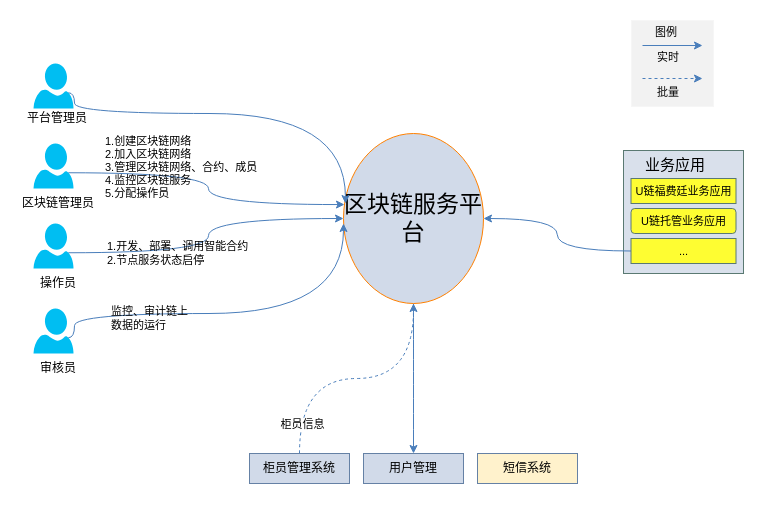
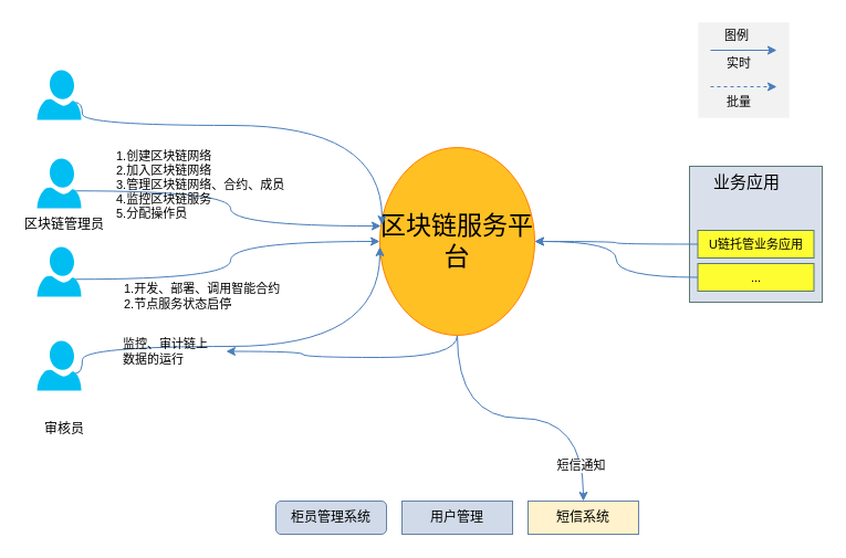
- <mxCell id="8" value="平台管理员" style="text;html=1;resizable=0;points=[];autosize=1;align=left;verticalAlign=top;spacingTop=-4;fontSize=12;" vertex="1" parent="1"><mxGeometry x="25" y="108" width="80" height="20" as="geometry" /></mxCell>
- <mxCell id="28" value="U链福费廷业务应用" style="rounded=0;whiteSpace=wrap;html=1;fontSize=11;fillColor=#FEFD32;strokeColor=#5A7972;" vertex="1" parent="1"><mxGeometry x="630.5" y="178" width="105" height="25" as="geometry" /></mxCell>
- <mxCell id="5" value="区块链服务平台" style="ellipse;whiteSpace=wrap;html=1;fontSize=23;fillColor=#d1dae9;strokeColor=#FF8000;shadow=0;labelBorderColor=none;" vertex="1" parent="1"><mxGeometry x="343" y="133" width="140" height="170" as="geometry" /></mxCell>
+ <mxCell id="5" value="区块链服务平台" style="ellipse;whiteSpace=wrap;html=1;fontSize=23;fillColor=#FFC024;strokeColor=#FF8000;shadow=0;labelBorderColor=none;" vertex="1" parent="1"><mxGeometry x="343" y="133" width="140" height="170" as="geometry" /></mxCell>
+ <mxCell id="29" style="edgeStyle=orthogonalEdgeStyle;curved=1;rounded=0;orthogonalLoop=1;jettySize=auto;html=1;exitX=0;exitY=0.5;exitDx=0;exitDy=0;entryX=1;entryY=0.5;entryDx=0;entryDy=0;fontSize=11;strokeColor=#4A7EBB;" edge="1" parent="1" source="30" target="5"><mxGeometry relative="1" as="geometry" /></mxCell>
- <mxCell id="30" value="U链托管业务应用" style="whiteSpace=wrap;html=1;fontSize=11;fillColor=#FEFD32;strokeColor=#5A7972;rounded=1;" vertex="1" parent="1"><mxGeometry x="630.5" y="208" width="105" height="25" as="geometry" /></mxCell>
+ <mxCell id="30" value="U链托管业务应用" style="rounded=0;whiteSpace=wrap;html=1;fontSize=11;fillColor=#FEFD32;strokeColor=#5A7972;" vertex="1" parent="1"><mxGeometry x="630.5" y="208" width="105" height="25" as="geometry" /></mxCell>
- <mxCell id="19" value="1.开发、部署、调用智能合约&lt;br&gt;2.节点服务状态启停" style="rounded=0;whiteSpace=wrap;html=1;fillColor=none;fontSize=11;align=left;strokeColor=none;" vertex="1" parent="1"><mxGeometry x="105" y="233" width="150" height="40" as="geometry" /></mxCell>
+ <mxCell id="19" value="1.开发、部署、调用智能合约&lt;br&gt;2.节点服务状态启停" style="rounded=0;whiteSpace=wrap;html=1;fillColor=none;fontSize=11;align=left;strokeColor=none;" vertex="1" parent="1"><mxGeometry x="110" y="248" width="150" height="40" as="geometry" /></mxCell>
- <mxCell id="12" value="操作员" style="text;html=1;resizable=0;points=[];autosize=1;align=left;verticalAlign=top;spacingTop=-4;fontSize=12;" vertex="1" parent="1"><mxGeometry x="38" y="273" width="50" height="20" as="geometry" /></mxCell>
- <mxCell id="17" value="审核员" style="text;html=1;resizable=0;points=[];autosize=1;align=left;verticalAlign=top;spacingTop=-4;fontSize=12;" vertex="1" parent="1"><mxGeometry x="38" y="358" width="50" height="20" as="geometry" /></mxCell>
+ <mxCell id="17" value="审核员" style="text;html=1;resizable=0;points=[];autosize=1;align=left;verticalAlign=top;spacingTop=-4;fontSize=12;" vertex="1" parent="1"><mxGeometry x="38" y="378" width="50" height="20" as="geometry" /></mxCell>
- <mxCell id="21" style="edgeStyle=orthogonalEdgeStyle;curved=1;rounded=0;orthogonalLoop=1;jettySize=auto;html=1;exitX=0.5;exitY=0;exitDx=0;exitDy=0;entryX=0.5;entryY=1;entryDx=0;entryDy=0;fontSize=12;strokeColor=#4A7EBB;dashed=1;" edge="1" parent="1" source="23" target="5"><mxGeometry relative="1" as="geometry" /></mxCell>
- <mxCell id="22" value="柜员信息" style="text;html=1;resizable=0;points=[];align=center;verticalAlign=middle;labelBackgroundColor=#ffffff;fontSize=11;" vertex="1" connectable="0" parent="21"><mxGeometry x="-0.773" y="-2" relative="1" as="geometry"><mxPoint as="offset" /></mxGeometry></mxCell>
+ <mxCell id="2" style="edgeStyle=orthogonalEdgeStyle;curved=1;rounded=0;orthogonalLoop=1;jettySize=auto;html=1;exitX=0.5;exitY=1;exitDx=0;exitDy=0;fontSize=11;strokeColor=#4A7EBB;" edge="1" parent="1" source="5" target="25"><mxGeometry relative="1" as="geometry" /></mxCell>
+ <mxCell id="3" value="短信通知" style="text;html=1;resizable=0;points=[];align=center;verticalAlign=middle;labelBackgroundColor=#ffffff;fontSize=11;" vertex="1" connectable="0" parent="2"><mxGeometry x="0.75" y="-3" relative="1" as="geometry"><mxPoint as="offset" /></mxGeometry></mxCell>
- <mxCell id="4" style="edgeStyle=orthogonalEdgeStyle;curved=1;rounded=0;orthogonalLoop=1;jettySize=auto;html=1;exitX=0.5;exitY=1;exitDx=0;exitDy=0;entryX=0.5;entryY=0;entryDx=0;entryDy=0;strokeColor=#4A7EBB;fontSize=11;" edge="1" parent="1" source="5" target="24"><mxGeometry relative="1" as="geometry" /></mxCell>
+ <mxCell id="4" style="edgeStyle=orthogonalEdgeStyle;curved=1;rounded=0;orthogonalLoop=1;jettySize=auto;html=1;exitX=0.5;exitY=1;exitDx=0;exitDy=0;strokeColor=#4A7EBB;fontSize=11;" edge="1" parent="1" source="5" target="20"><mxGeometry relative="1" as="geometry" /></mxCell>
- <mxCell id="23" value="柜员管理系统" style="rounded=0;whiteSpace=wrap;html=1;fontSize=12;fillColor=#D1DAE9;strokeColor=#6581A5;" vertex="1" parent="1"><mxGeometry x="249" y="453" width="100" height="30" as="geometry" /></mxCell>
+ <mxCell id="23" value="柜员管理系统" style="whiteSpace=wrap;html=1;fontSize=12;fillColor=#D1DAE9;strokeColor=#6581A5;rounded=1;" vertex="1" parent="1"><mxGeometry x="249" y="453" width="100" height="30" as="geometry" /></mxCell>
